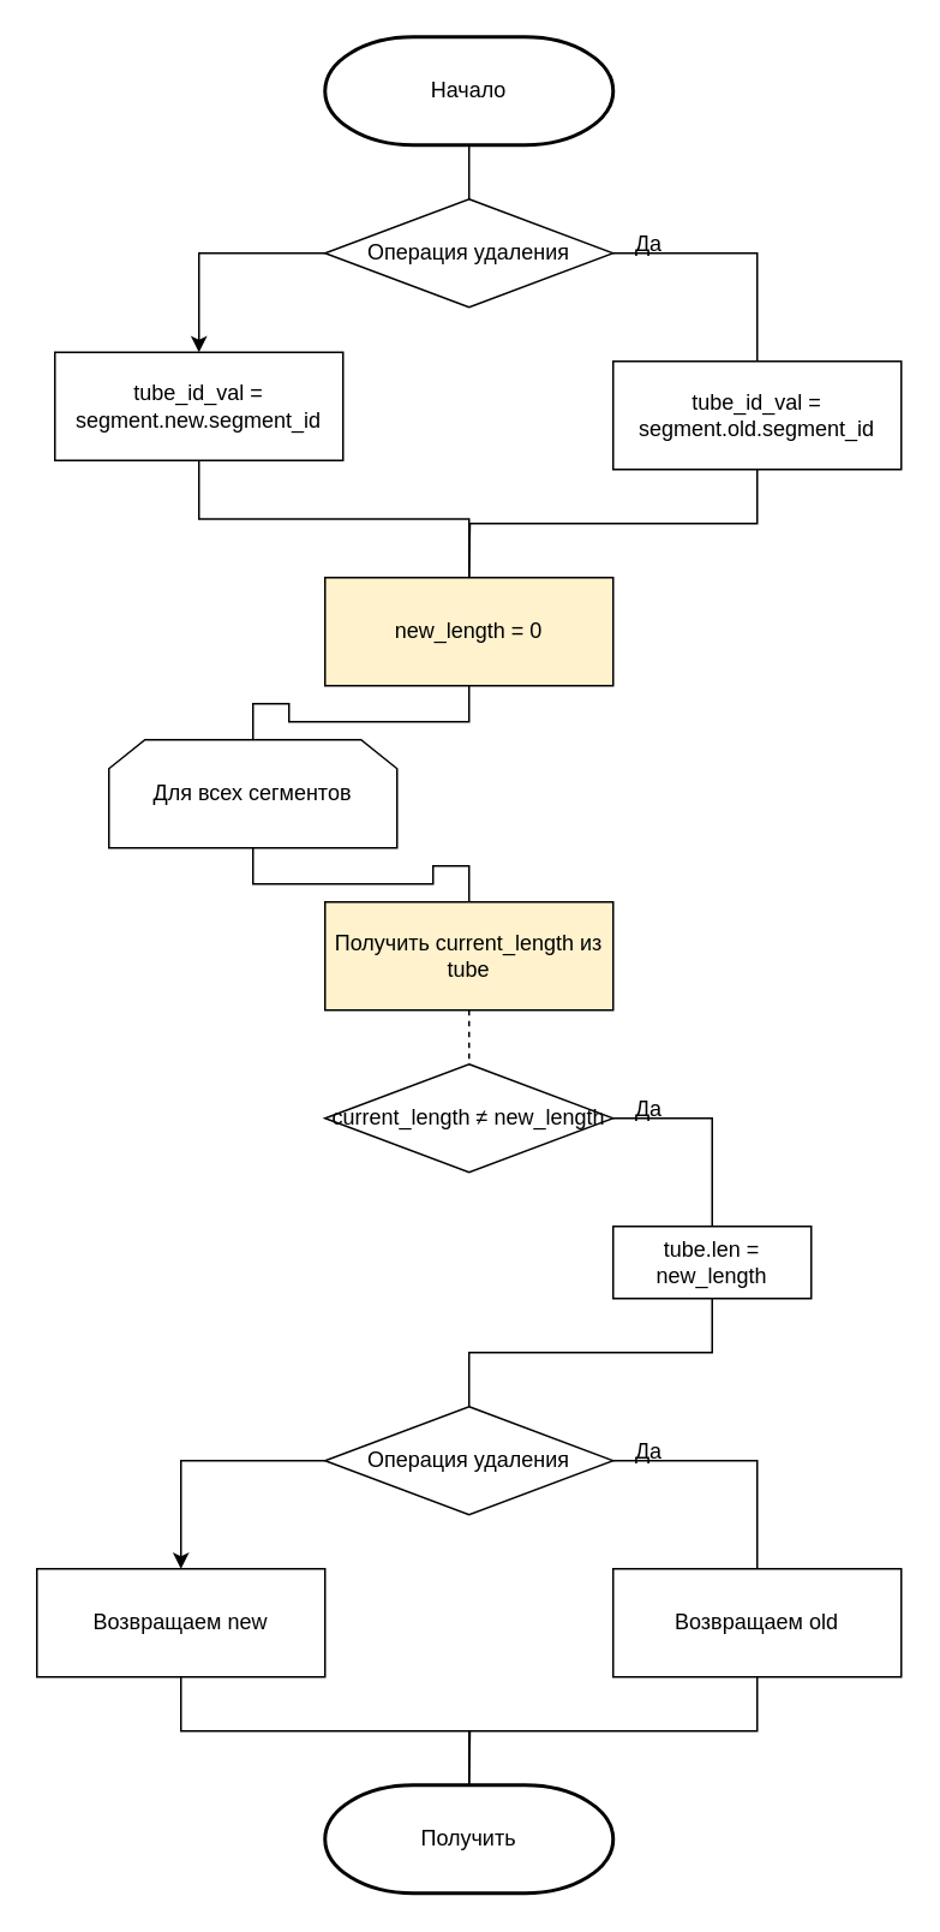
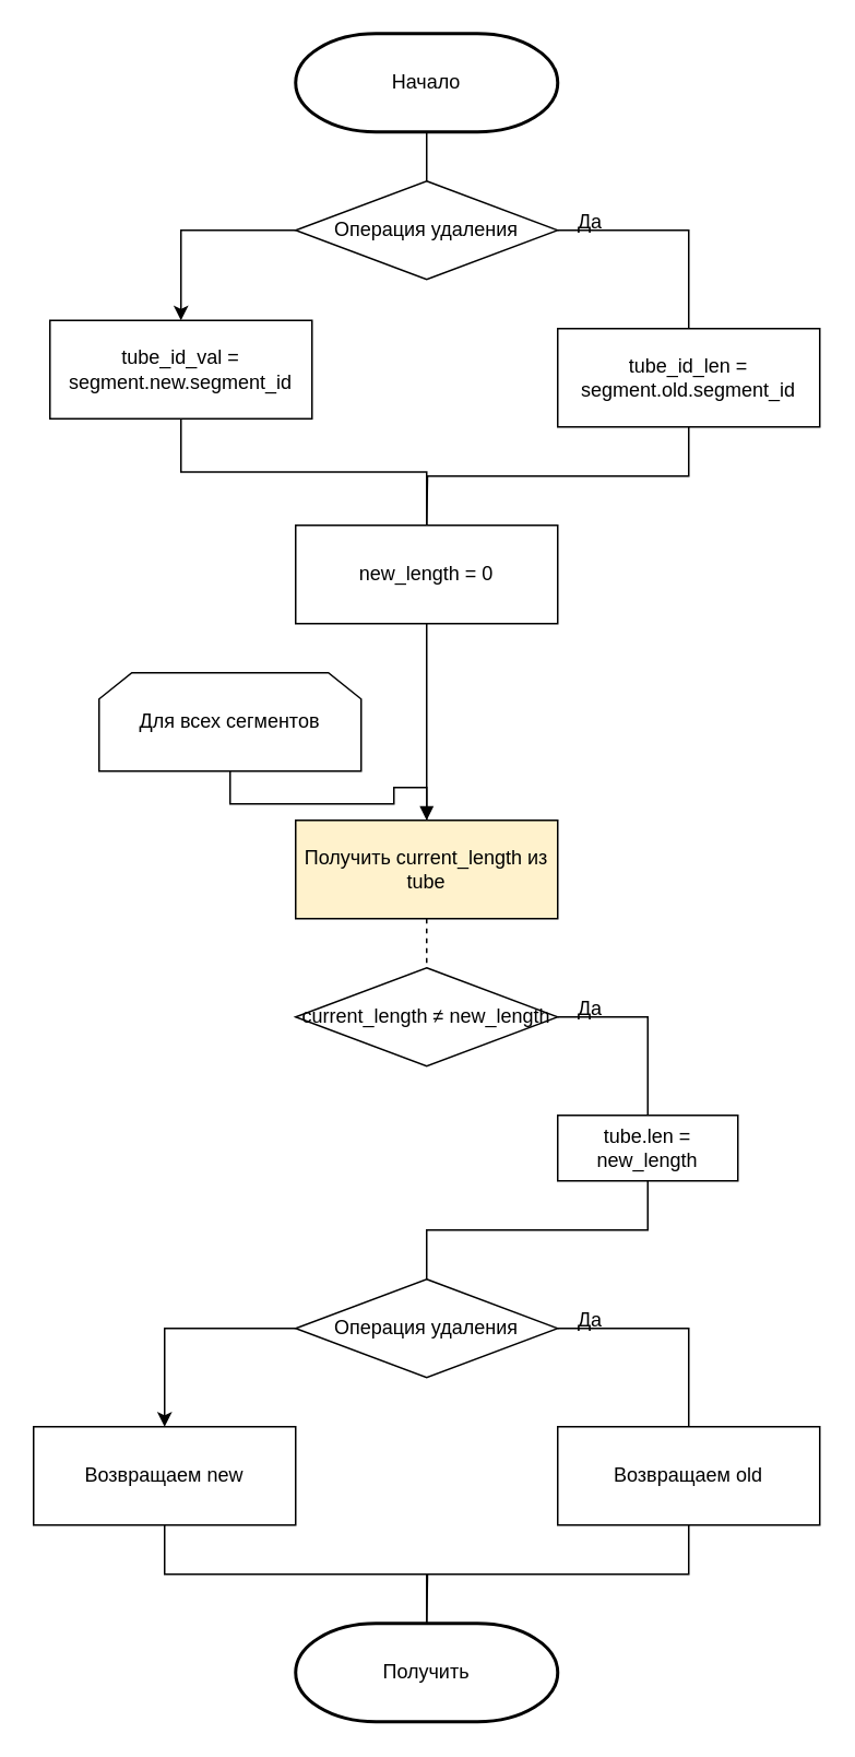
- <mxCell id="6" value="tube_id_val = segment.old.segment_id" style="rounded=0;whiteSpace=wrap;html=1;" vertex="1" parent="1"><mxGeometry x="340" y="200" width="160" height="60" as="geometry" /></mxCell>
+ <mxCell id="6" value="tube_id_len = segment.old.segment_id" style="rounded=0;whiteSpace=wrap;html=1;" vertex="1" parent="1"><mxGeometry x="340" y="200" width="160" height="60" as="geometry" /></mxCell>
- <mxCell id="17" value="new_length = 0" style="rounded=0;whiteSpace=wrap;html=1;fillColor=#fff2cc;" vertex="1" parent="1"><mxGeometry x="180" y="320" width="160" height="60" as="geometry" /></mxCell>
+ <mxCell id="17" value="new_length = 0" style="rounded=0;whiteSpace=wrap;html=1;" vertex="1" parent="1"><mxGeometry x="180" y="320" width="160" height="60" as="geometry" /></mxCell>
- <mxCell id="16" style="edgeStyle=orthogonalEdgeStyle;rounded=0;orthogonalLoop=1;jettySize=auto;html=1;exitX=0.5;exitY=1;exitDx=0;exitDy=0;entryX=0.5;entryY=0;entryDx=0;entryDy=0;endArrow=none;startFill=0;" edge="1" parent="1" source="17" target="13"><mxGeometry relative="1" as="geometry" /></mxCell>
+ <mxCell id="16" style="edgeStyle=orthogonalEdgeStyle;rounded=0;orthogonalLoop=1;jettySize=auto;html=1;exitX=0.5;exitY=1;exitDx=0;exitDy=0;endArrow=none;startFill=0;" edge="1" parent="1" source="17" target="15"><mxGeometry relative="1" as="geometry" /></mxCell>
- <mxCell id="12" value="&lt;div&gt;&lt;br&gt;&lt;/div&gt;&lt;div&gt;&lt;br&gt;&lt;/div&gt;" style="edgeStyle=orthogonalEdgeStyle;rounded=0;orthogonalLoop=1;jettySize=auto;html=1;exitX=0.5;exitY=1;exitDx=0;exitDy=0;entryX=0.5;entryY=0;entryDx=0;entryDy=0;endArrow=none;startFill=0;" edge="1" parent="1" source="13" target="15"><mxGeometry relative="1" as="geometry" /></mxCell>
+ <mxCell id="12" value="&lt;div&gt;&lt;br&gt;&lt;/div&gt;&lt;div&gt;&lt;br&gt;&lt;/div&gt;" style="edgeStyle=orthogonalEdgeStyle;rounded=0;orthogonalLoop=1;jettySize=auto;html=1;exitX=0.5;exitY=1;exitDx=0;exitDy=0;entryX=0.5;entryY=0;entryDx=0;entryDy=0;endArrow=block;startFill=0;" edge="1" parent="1" source="13" target="15"><mxGeometry relative="1" as="geometry" /></mxCell>
